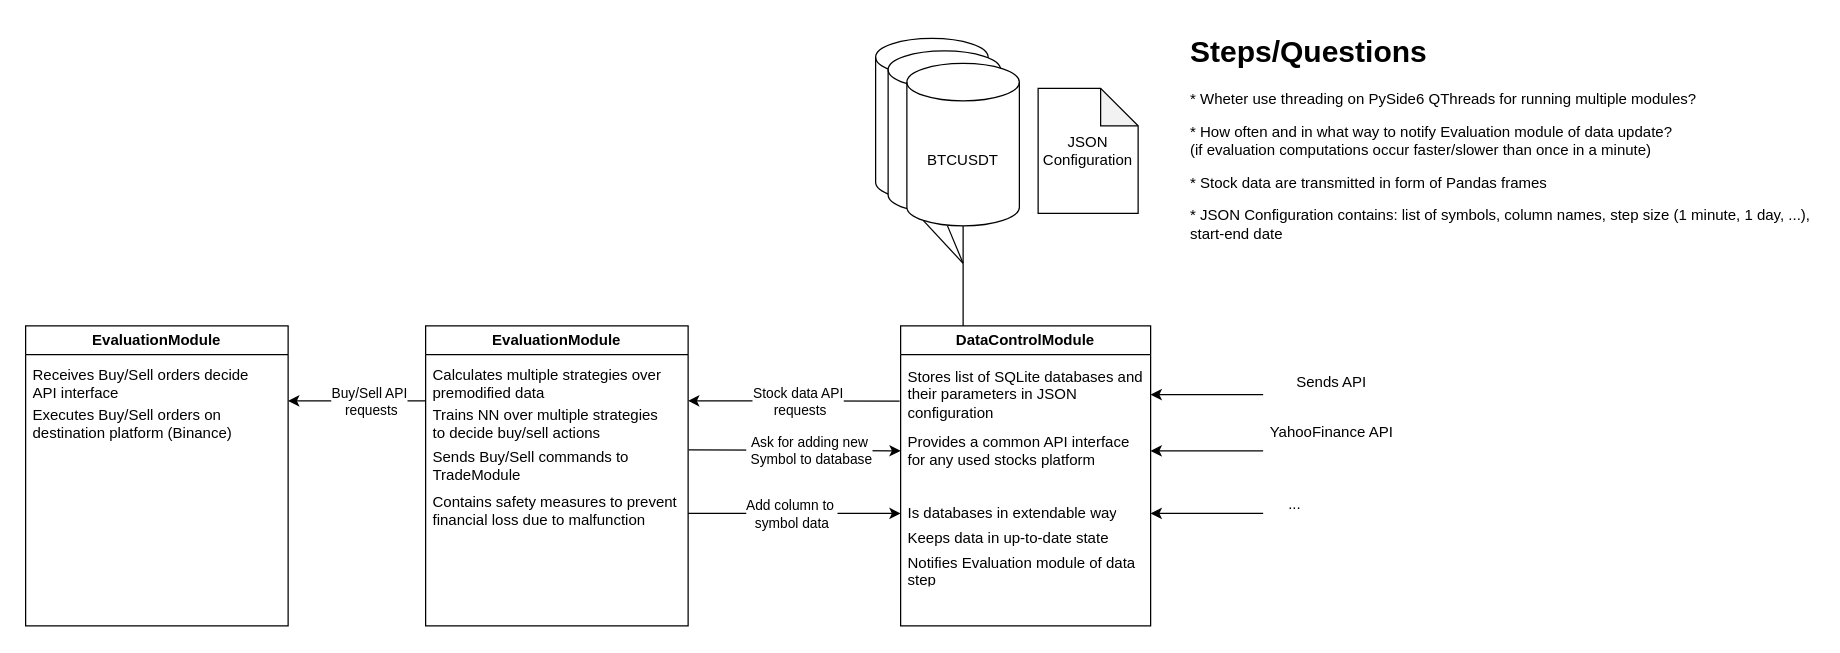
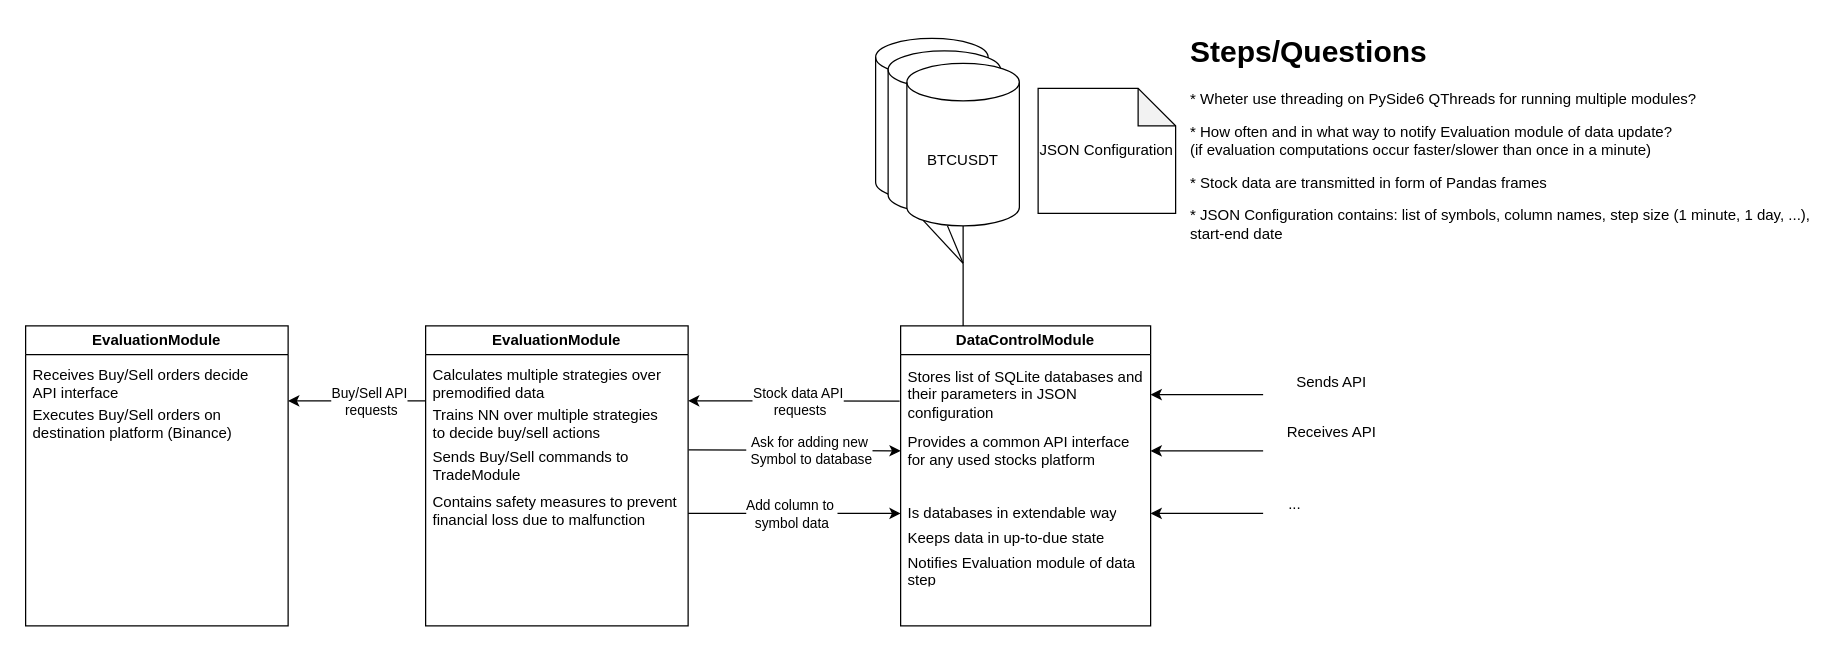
- <mxCell id="15" value="JSON Configuration" style="shape=note;whiteSpace=wrap;html=1;backgroundOutline=1;darkOpacity=0.05;" parent="1" vertex="1"><mxGeometry x="830" y="70" width="80" height="100" as="geometry" /></mxCell>
+ <mxCell id="15" value="JSON Configuration" style="shape=note;whiteSpace=wrap;html=1;backgroundOutline=1;darkOpacity=0.05;" parent="1" vertex="1"><mxGeometry x="830" y="70" width="110" height="100" as="geometry" /></mxCell>
- <mxCell id="20" value="YahooFinance API" style="text;html=1;align=center;verticalAlign=middle;whiteSpace=wrap;rounded=0;" parent="1" vertex="1"><mxGeometry x="1010" y="330" width="110" height="30" as="geometry" /></mxCell>
+ <mxCell id="20" value="Receives API" style="text;html=1;align=center;verticalAlign=middle;whiteSpace=wrap;rounded=0;" parent="1" vertex="1"><mxGeometry x="1010" y="330" width="110" height="30" as="geometry" /></mxCell>
- <mxCell id="6" value="Keeps data in up-to-date state" style="text;strokeColor=none;fillColor=none;align=left;verticalAlign=middle;spacingLeft=4;spacingRight=4;overflow=hidden;points=[[0,0.5],[1,0.5]];portConstraint=eastwest;rotatable=0;whiteSpace=wrap;html=1;" parent="2" vertex="1"><mxGeometry y="160" width="200" height="20" as="geometry" /></mxCell>
+ <mxCell id="6" value="Keeps data in up-to-due state" style="text;strokeColor=none;fillColor=none;align=left;verticalAlign=middle;spacingLeft=4;spacingRight=4;overflow=hidden;points=[[0,0.5],[1,0.5]];portConstraint=eastwest;rotatable=0;whiteSpace=wrap;html=1;" parent="2" vertex="1"><mxGeometry y="160" width="200" height="20" as="geometry" /></mxCell>
